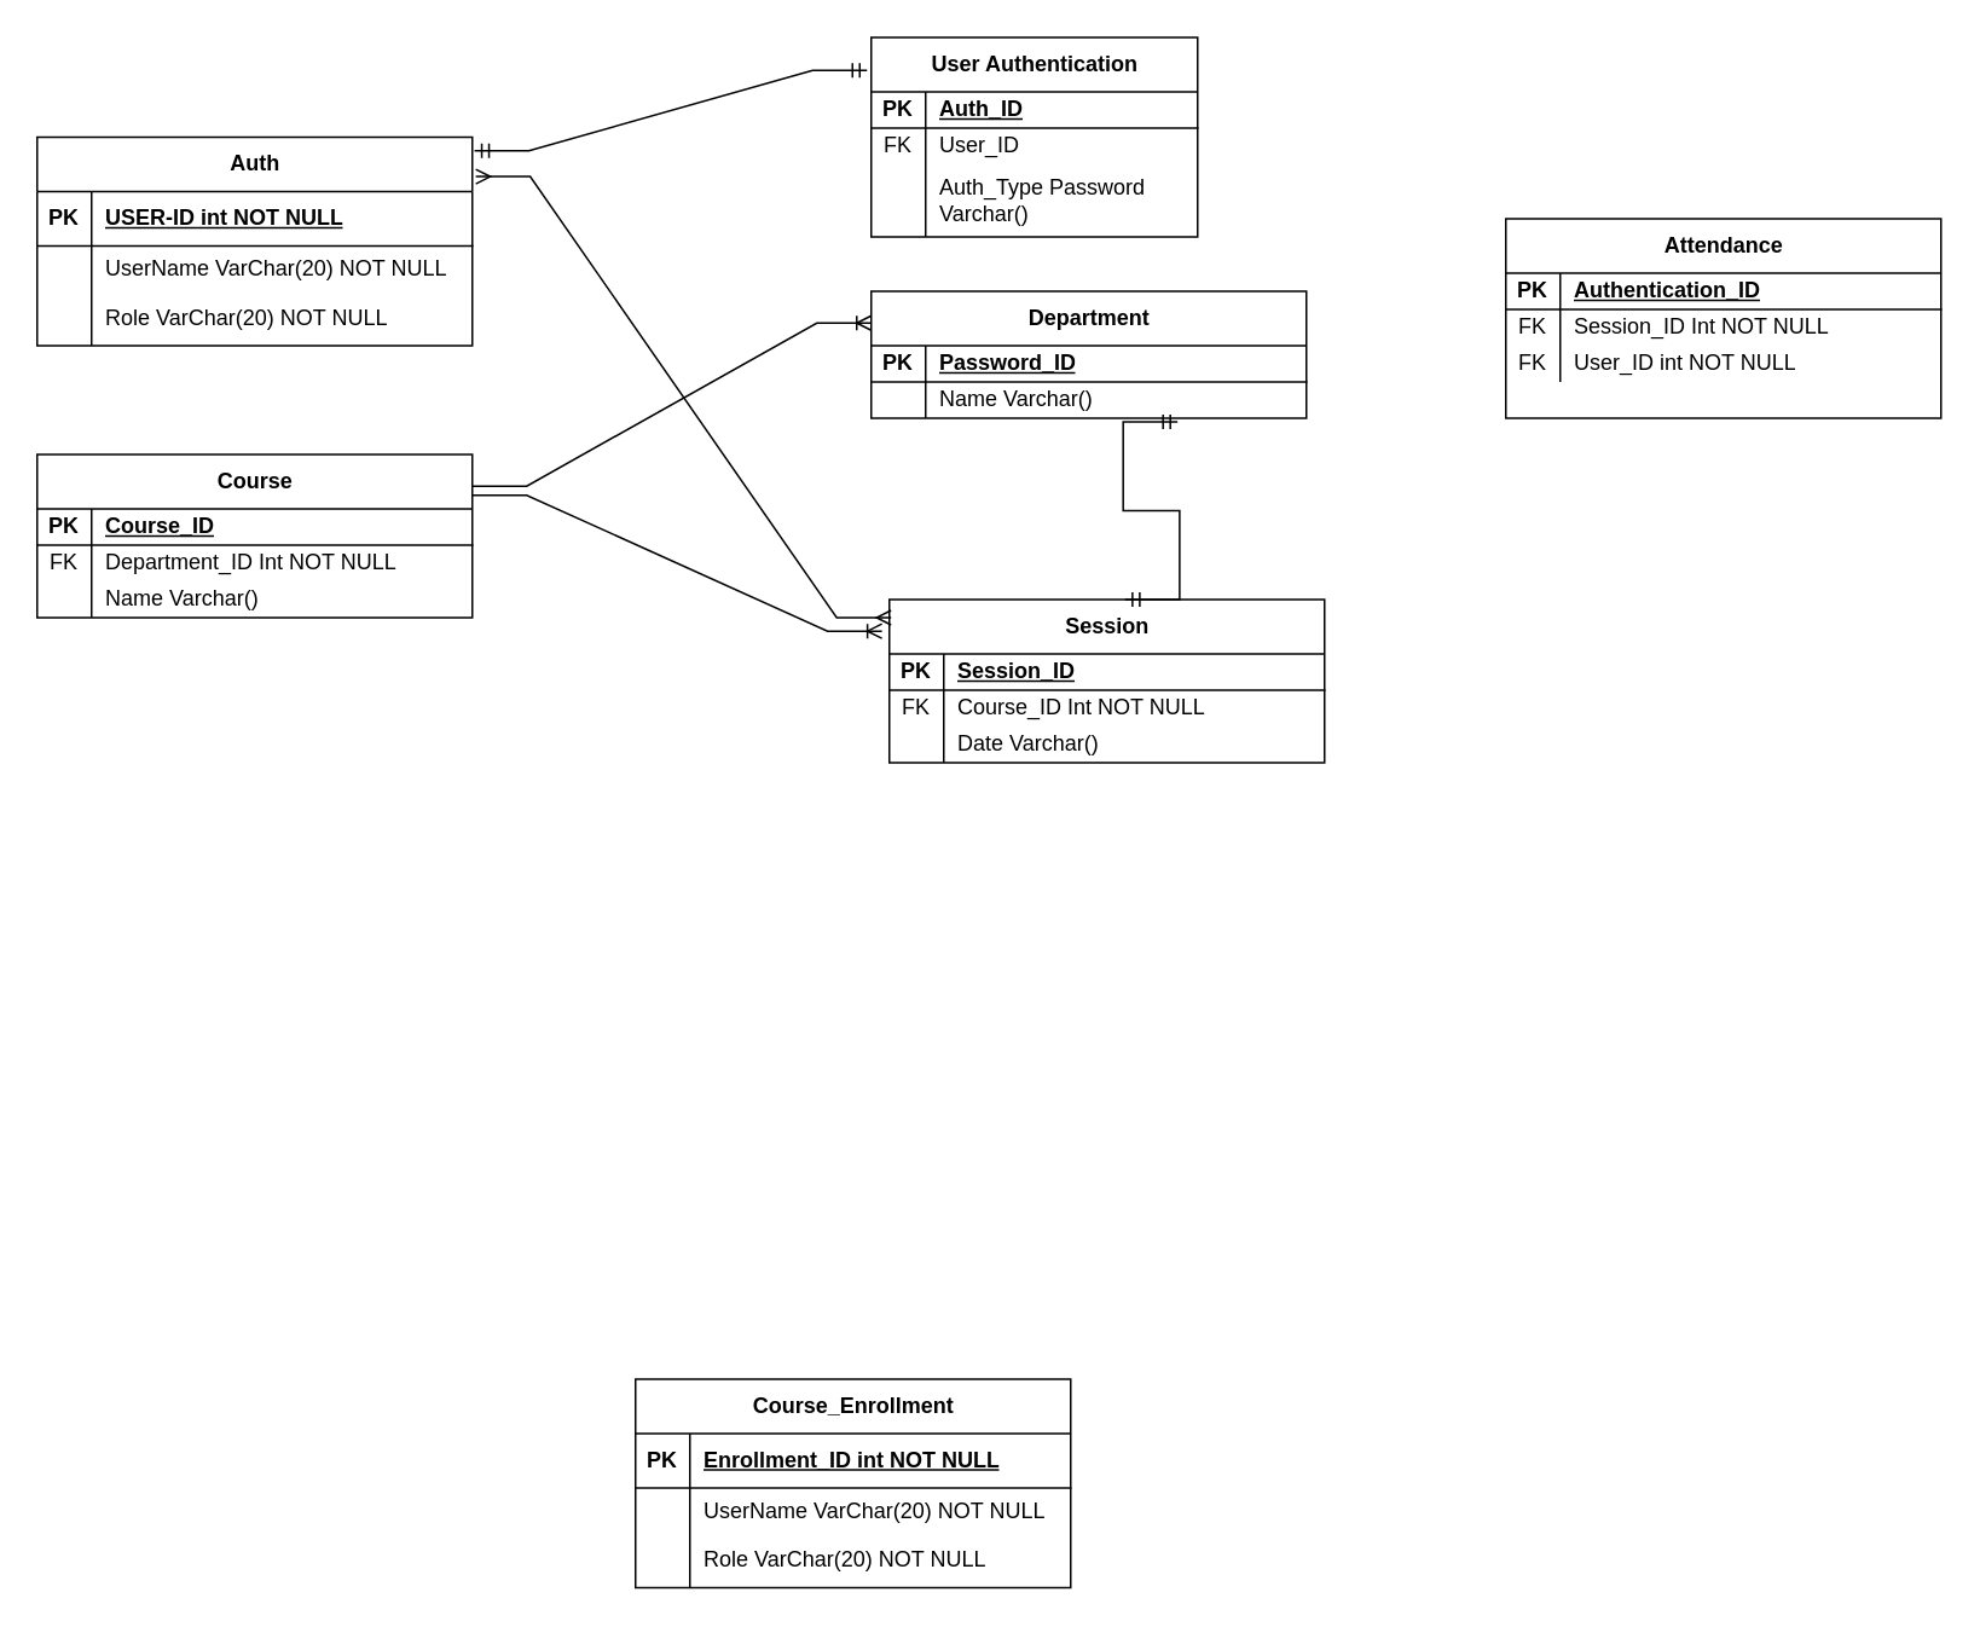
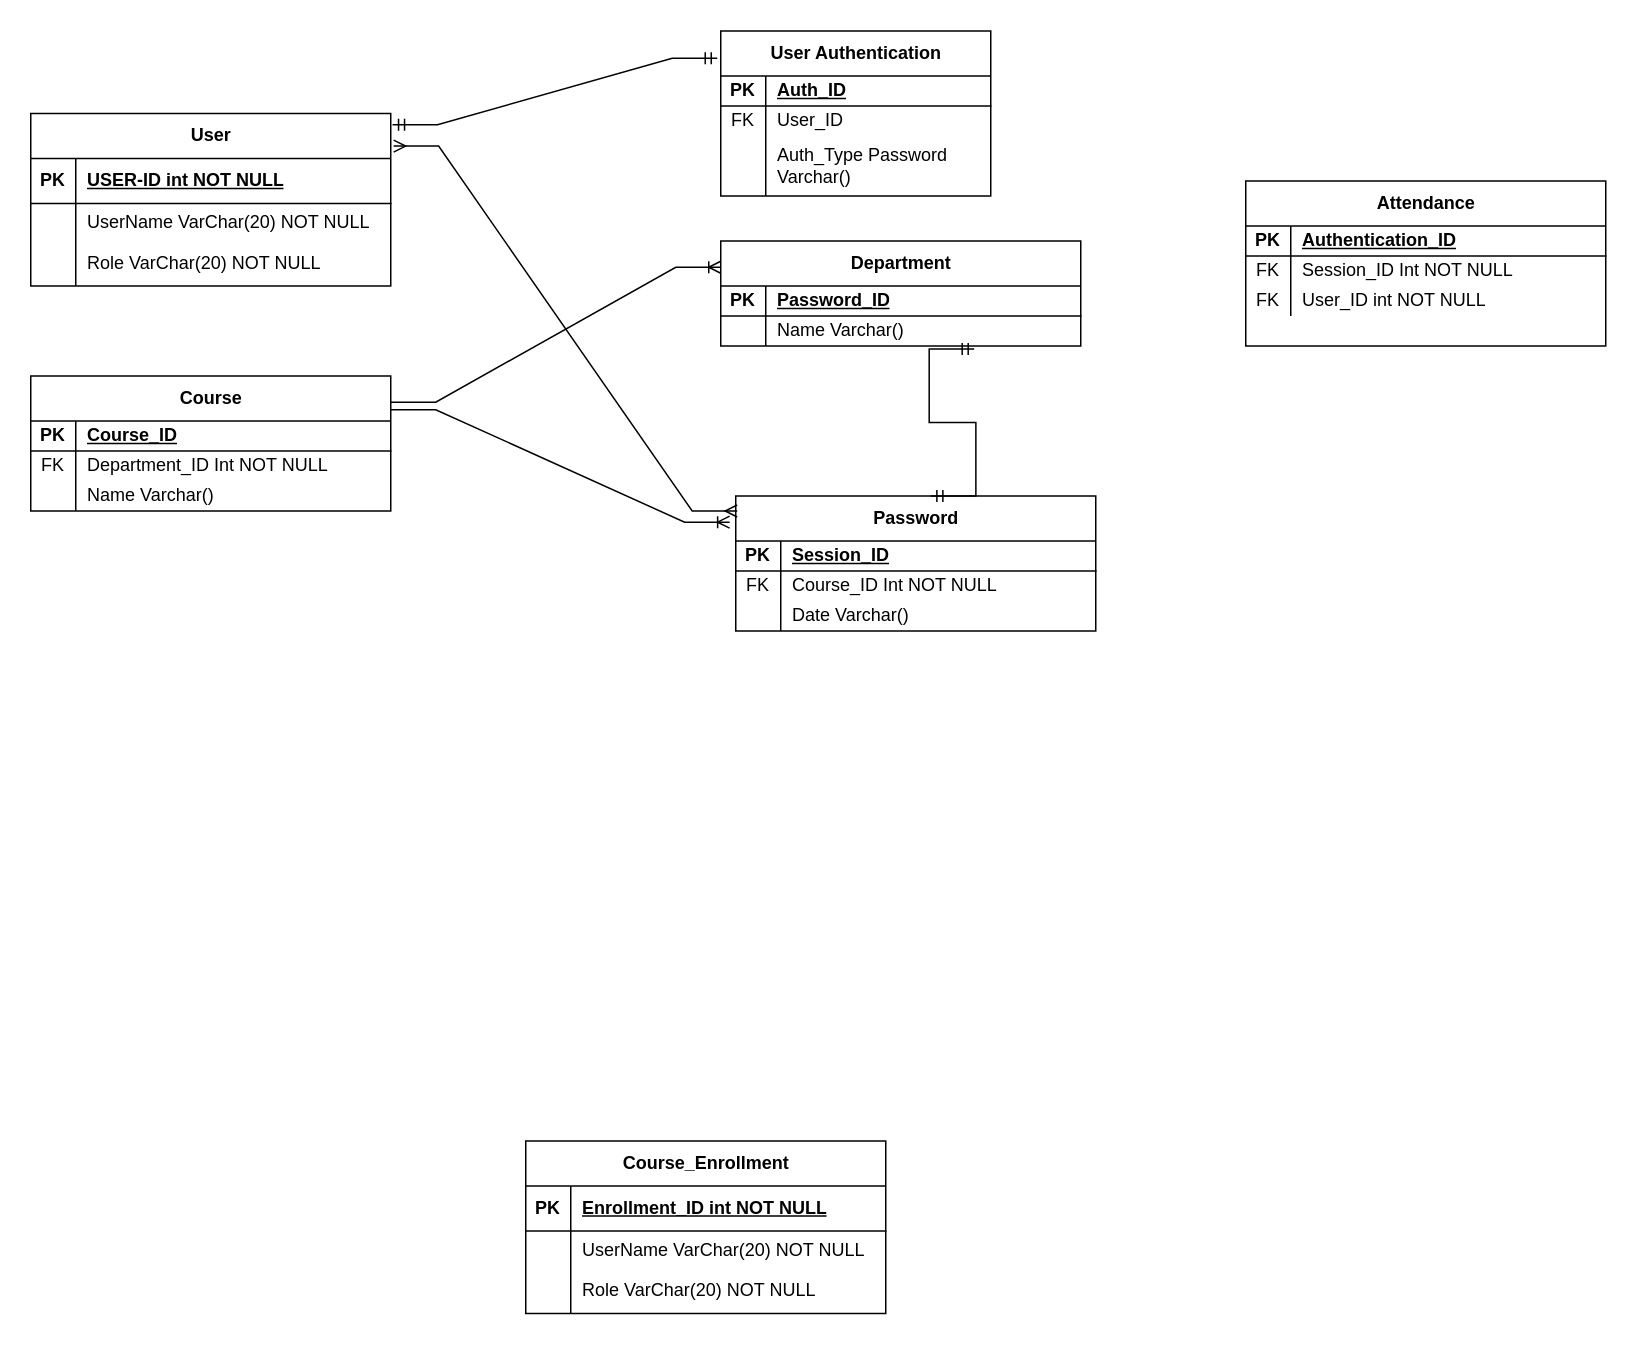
- <mxCell id="3" value="Auth" style="shape=table;startSize=30;container=1;collapsible=1;childLayout=tableLayout;fixedRows=1;rowLines=0;fontStyle=1;align=center;resizeLast=1;html=1;" vertex="1" parent="1"><mxGeometry x="20" y="75" width="240" height="115" as="geometry" /></mxCell>
+ <mxCell id="3" value="User" style="shape=table;startSize=30;container=1;collapsible=1;childLayout=tableLayout;fixedRows=1;rowLines=0;fontStyle=1;align=center;resizeLast=1;html=1;" vertex="1" parent="1"><mxGeometry x="20" y="75" width="240" height="115" as="geometry" /></mxCell>
- <mxCell id="41" value="Session" style="shape=table;startSize=30;container=1;collapsible=1;childLayout=tableLayout;fixedRows=1;rowLines=0;fontStyle=1;align=center;resizeLast=1;html=1;" vertex="1" parent="1"><mxGeometry x="490" y="330" width="240" height="90" as="geometry" /></mxCell>
+ <mxCell id="41" value="Password" style="shape=table;startSize=30;container=1;collapsible=1;childLayout=tableLayout;fixedRows=1;rowLines=0;fontStyle=1;align=center;resizeLast=1;html=1;" vertex="1" parent="1"><mxGeometry x="490" y="330" width="240" height="90" as="geometry" /></mxCell>
